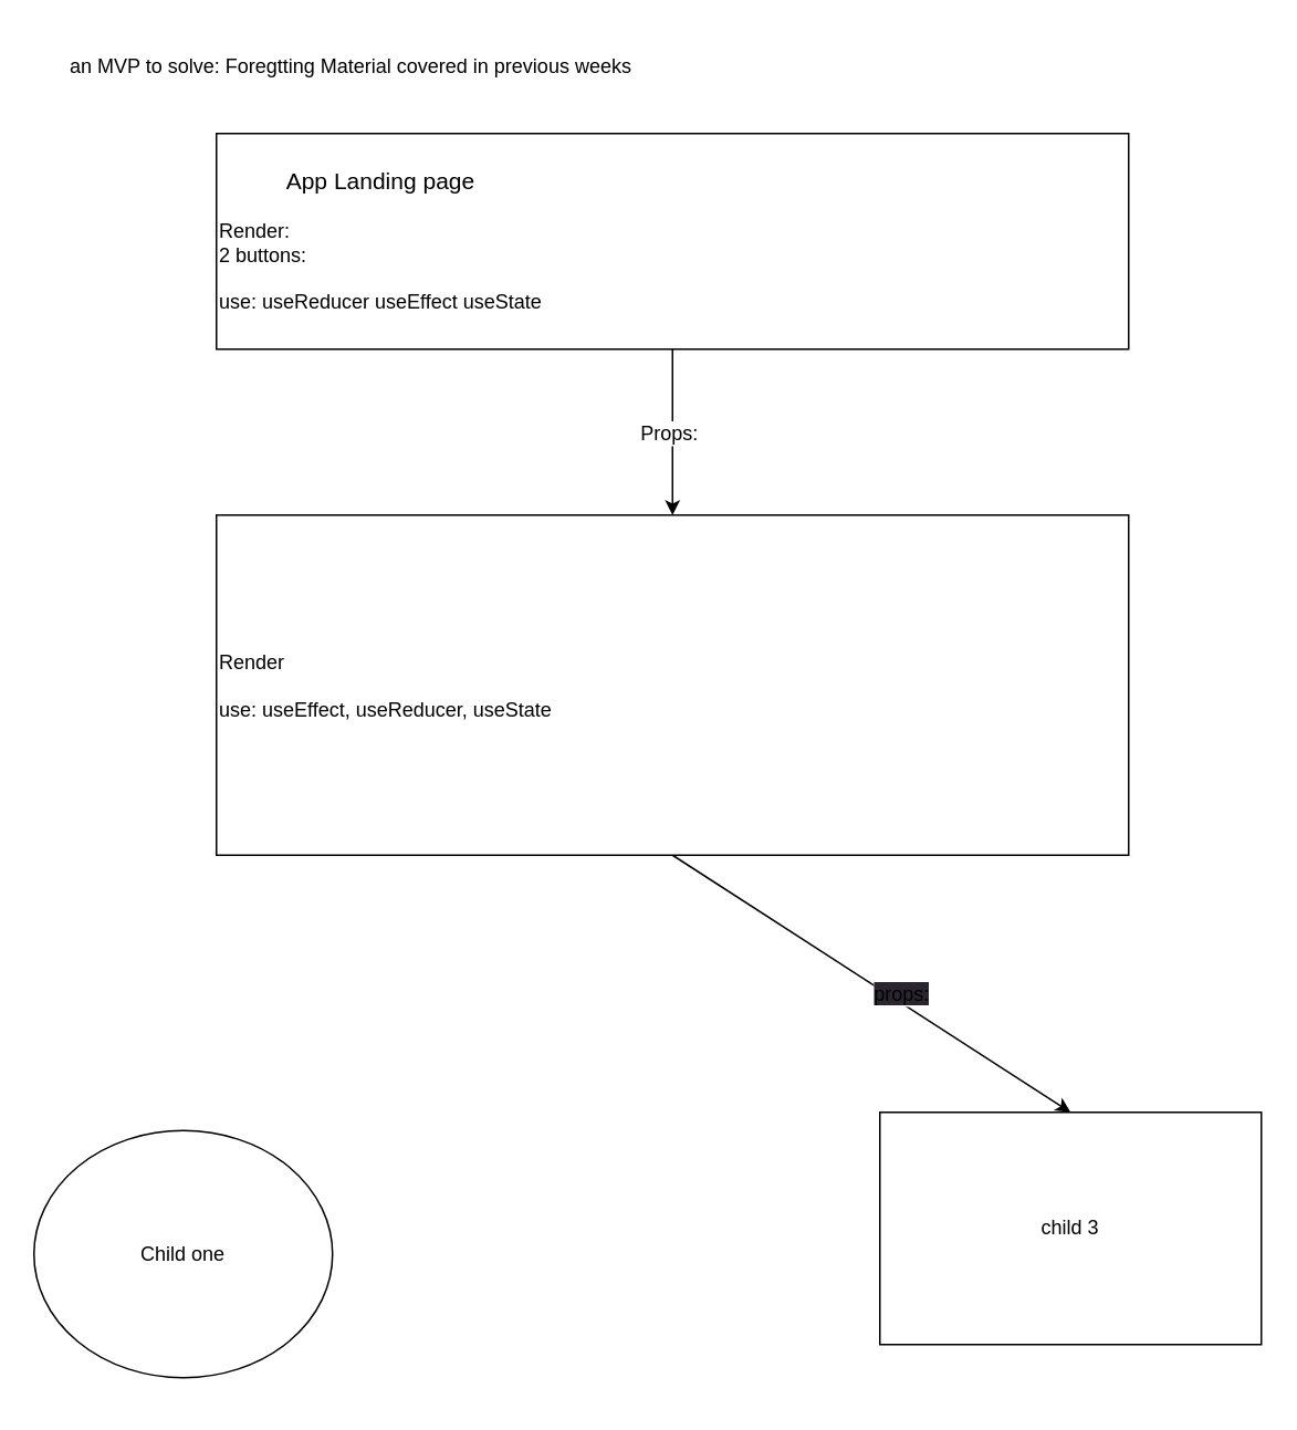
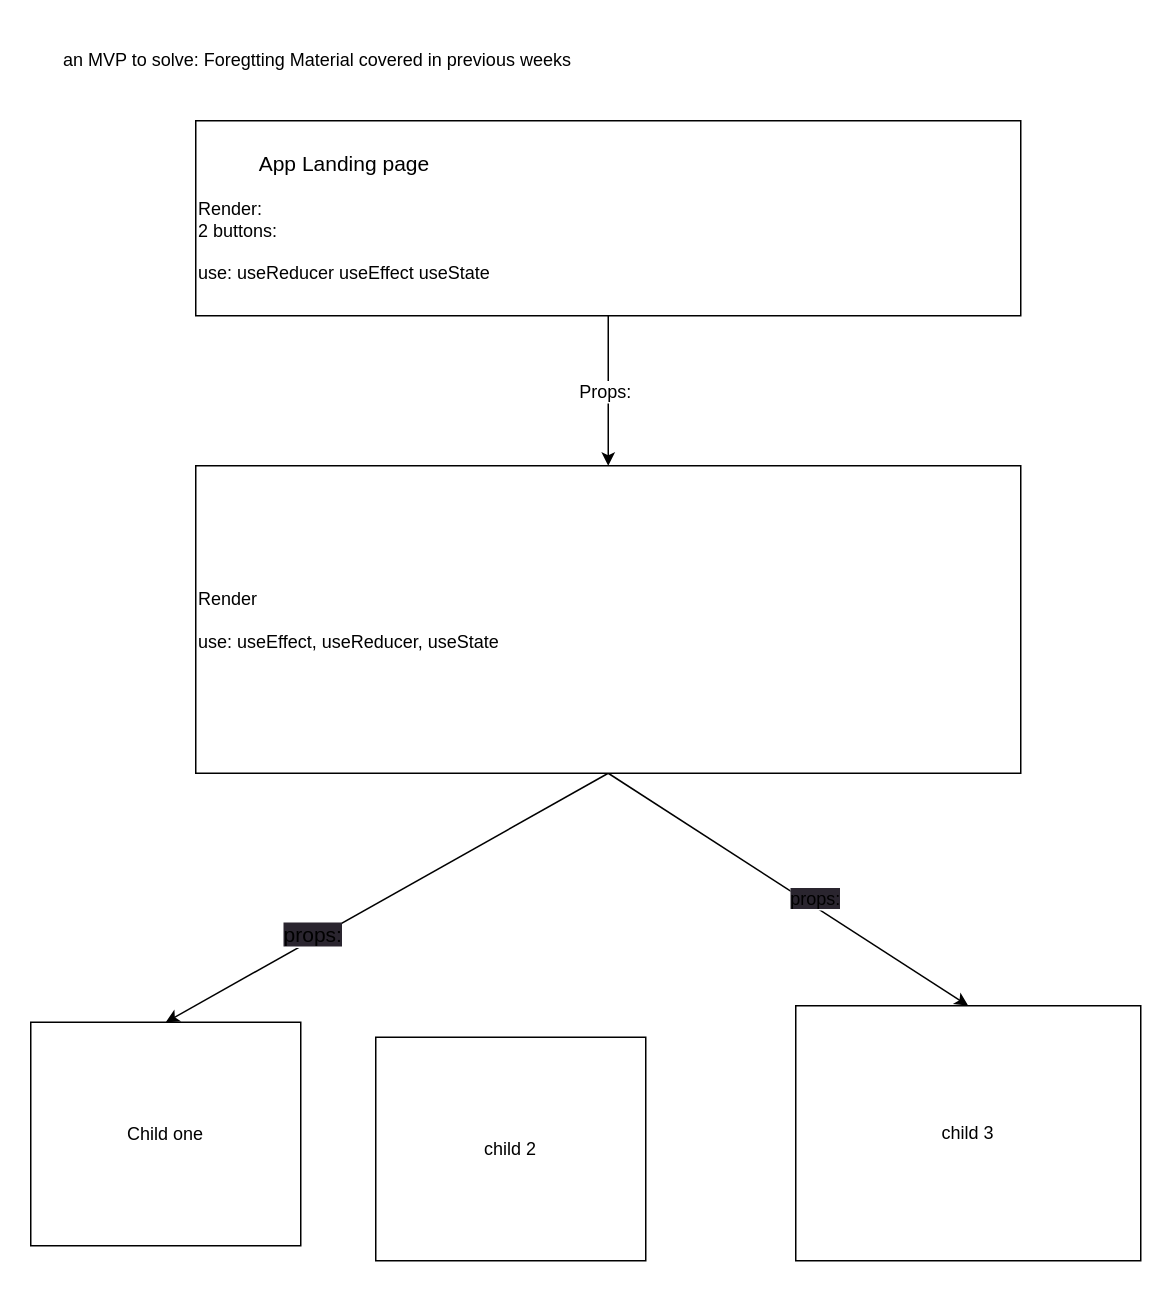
+ <mxCell id="7" style="edgeStyle=none;html=1;exitX=0.5;exitY=1;exitDx=0;exitDy=0;fontSize=14;entryX=0.5;entryY=0;entryDx=0;entryDy=0;" edge="1" parent="1" source="11" target="6"><mxGeometry relative="1" as="geometry"><mxPoint x="300" y="500" as="targetPoint" /></mxGeometry></mxCell>
+ <mxCell id="8" value="&lt;span style=&quot;font-size: 14px; text-align: left; background-color: rgb(42, 37, 47);&quot;&gt;props:&lt;br&gt;&lt;/span&gt;" style="edgeLabel;html=1;align=center;verticalAlign=middle;resizable=0;points=[];fontSize=12;" vertex="1" connectable="0" parent="7"><mxGeometry x="-0.13" y="-2" relative="1" as="geometry"><mxPoint x="-68" y="37" as="offset" /></mxGeometry></mxCell>
- <mxCell id="12" value="child 3" style="rounded=0;whiteSpace=wrap;html=1;" vertex="1" parent="1"><mxGeometry x="530" y="670" width="230" height="140" as="geometry" /></mxCell>
+ <mxCell id="12" value="child 3" style="rounded=0;whiteSpace=wrap;html=1;" vertex="1" parent="1"><mxGeometry x="530" y="670" width="230" height="170" as="geometry" /></mxCell>
- <mxCell id="6" value="Child one" style="ellipse;whiteSpace=wrap;html=1;" vertex="1" parent="1"><mxGeometry x="20" y="681" width="180" height="149" as="geometry" /></mxCell>
+ <mxCell id="6" value="Child one" style="rounded=0;whiteSpace=wrap;html=1;" vertex="1" parent="1"><mxGeometry x="20" y="681" width="180" height="149" as="geometry" /></mxCell>
+ <mxCell id="5" value="child 2" style="rounded=0;whiteSpace=wrap;html=1;" vertex="1" parent="1"><mxGeometry x="250" y="691" width="180" height="149" as="geometry" /></mxCell>
